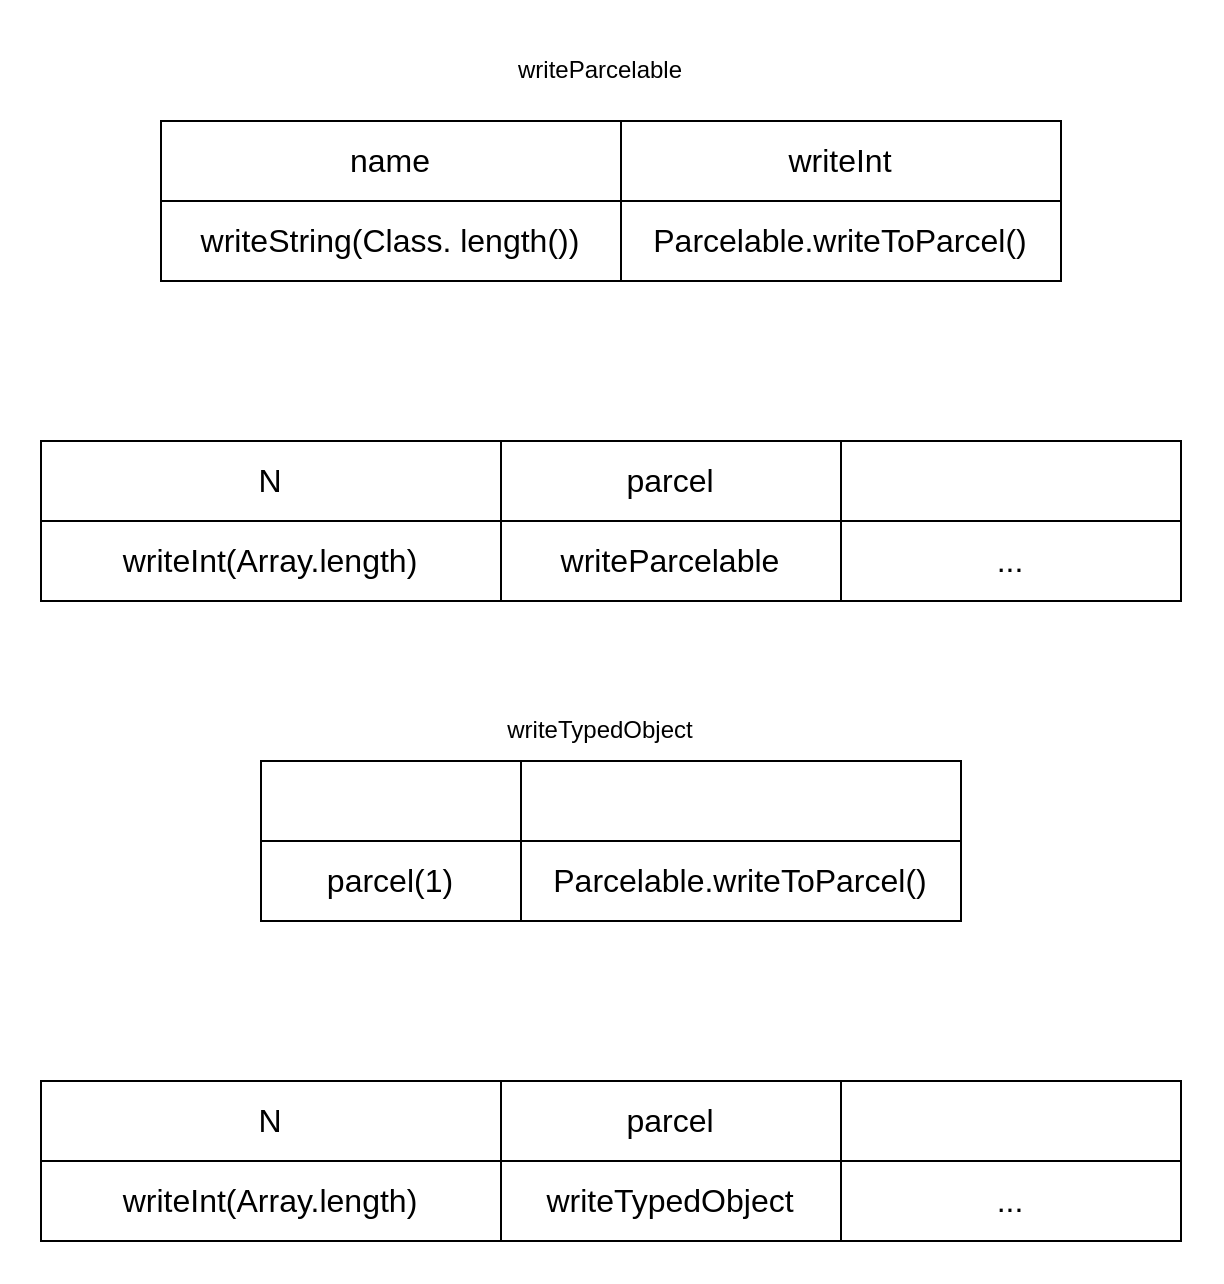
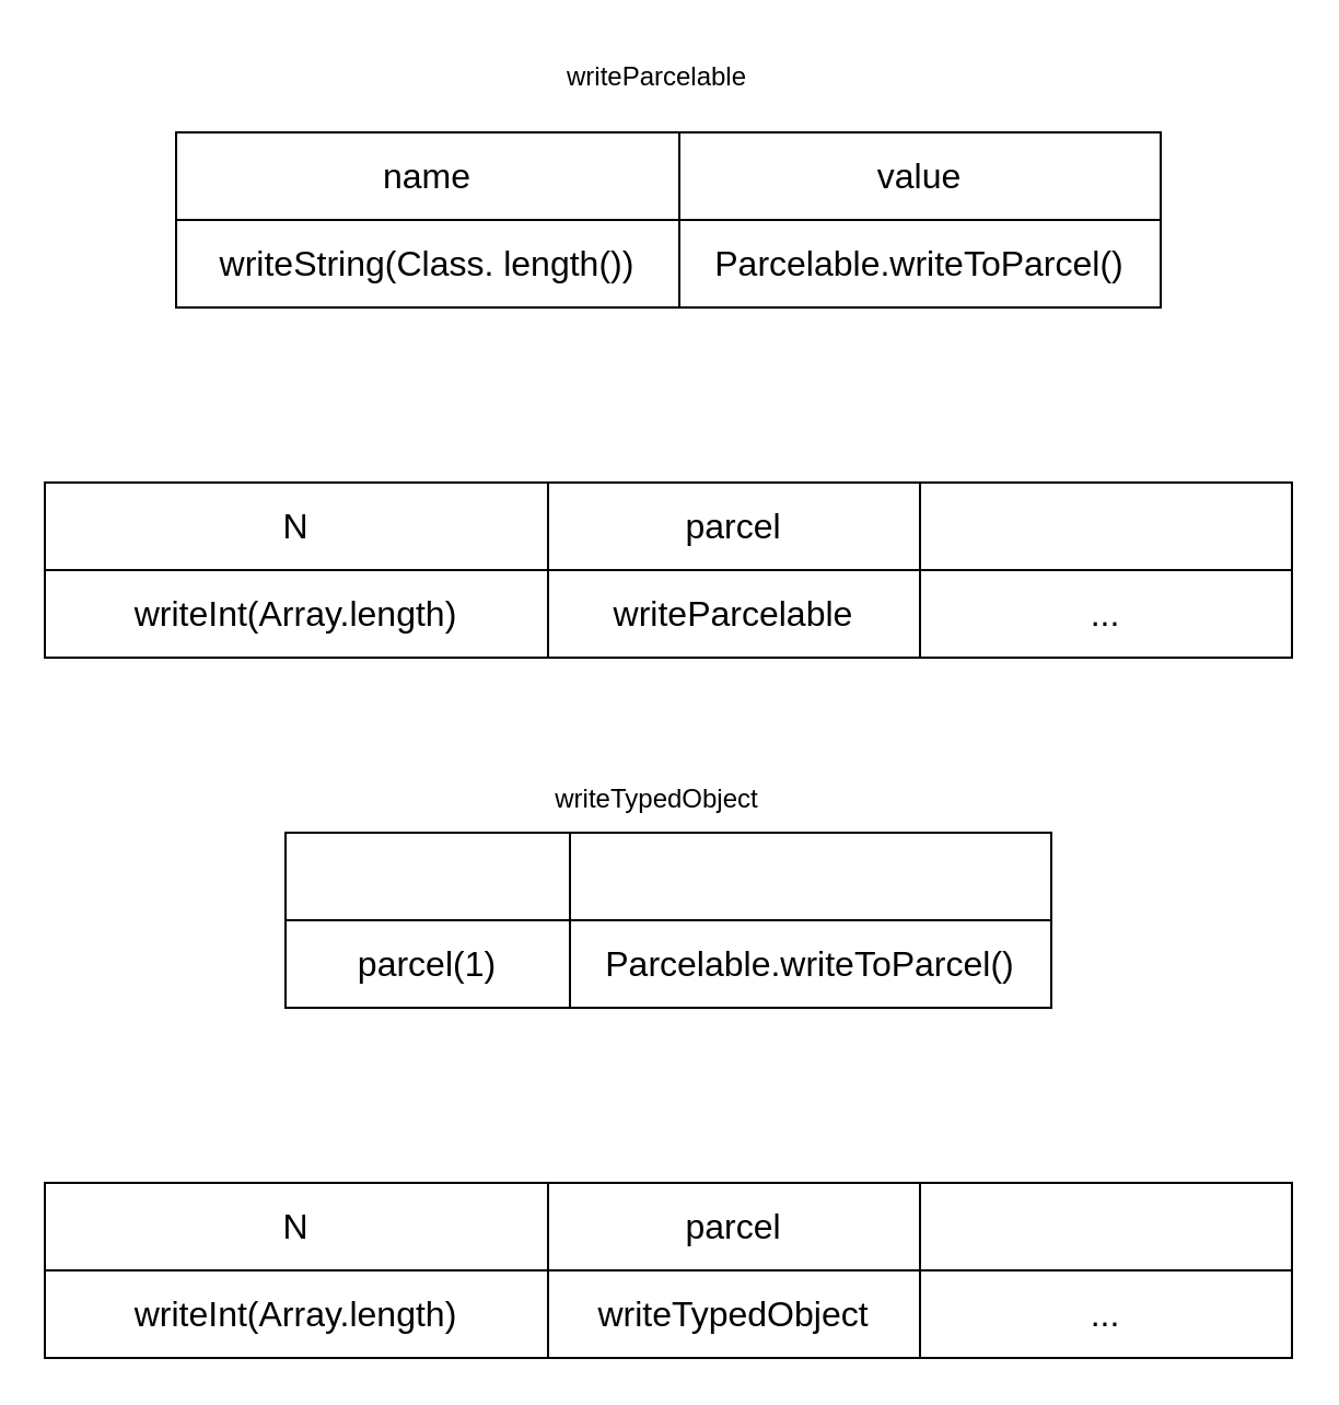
- <mxCell id="5" value="writeInt" style="shape=partialRectangle;html=1;whiteSpace=wrap;connectable=0;strokeColor=inherit;overflow=hidden;fillColor=none;top=0;left=0;bottom=0;right=0;pointerEvents=1;fontSize=16;" vertex="1" parent="3"><mxGeometry x="230" width="220" height="40" as="geometry"><mxRectangle width="220" height="40" as="alternateBounds" /></mxGeometry></mxCell>
+ <mxCell id="5" value="value" style="shape=partialRectangle;html=1;whiteSpace=wrap;connectable=0;strokeColor=inherit;overflow=hidden;fillColor=none;top=0;left=0;bottom=0;right=0;pointerEvents=1;fontSize=16;" vertex="1" parent="3"><mxGeometry x="230" width="220" height="40" as="geometry"><mxRectangle width="220" height="40" as="alternateBounds" /></mxGeometry></mxCell>
